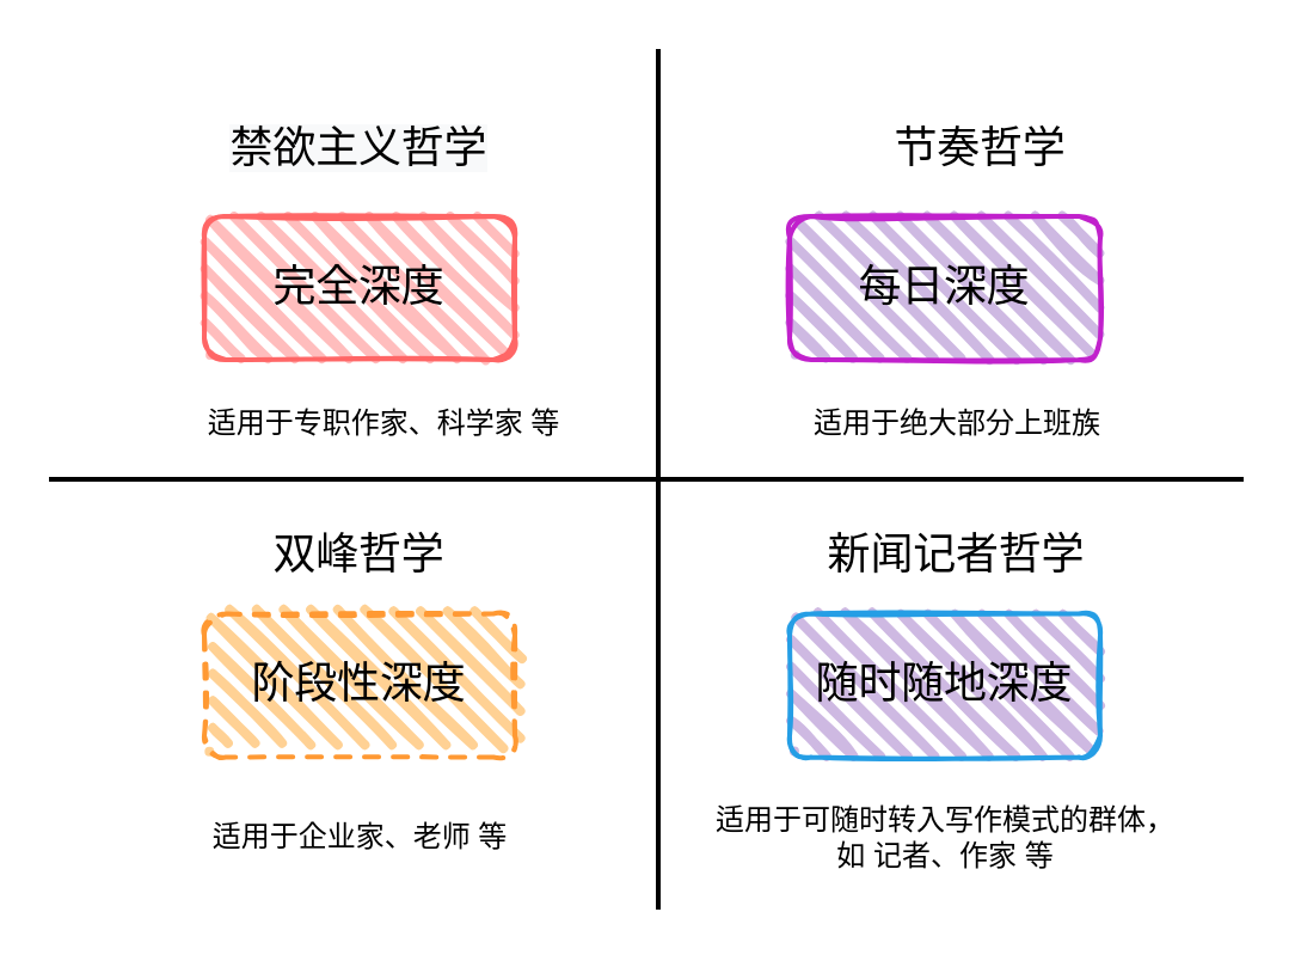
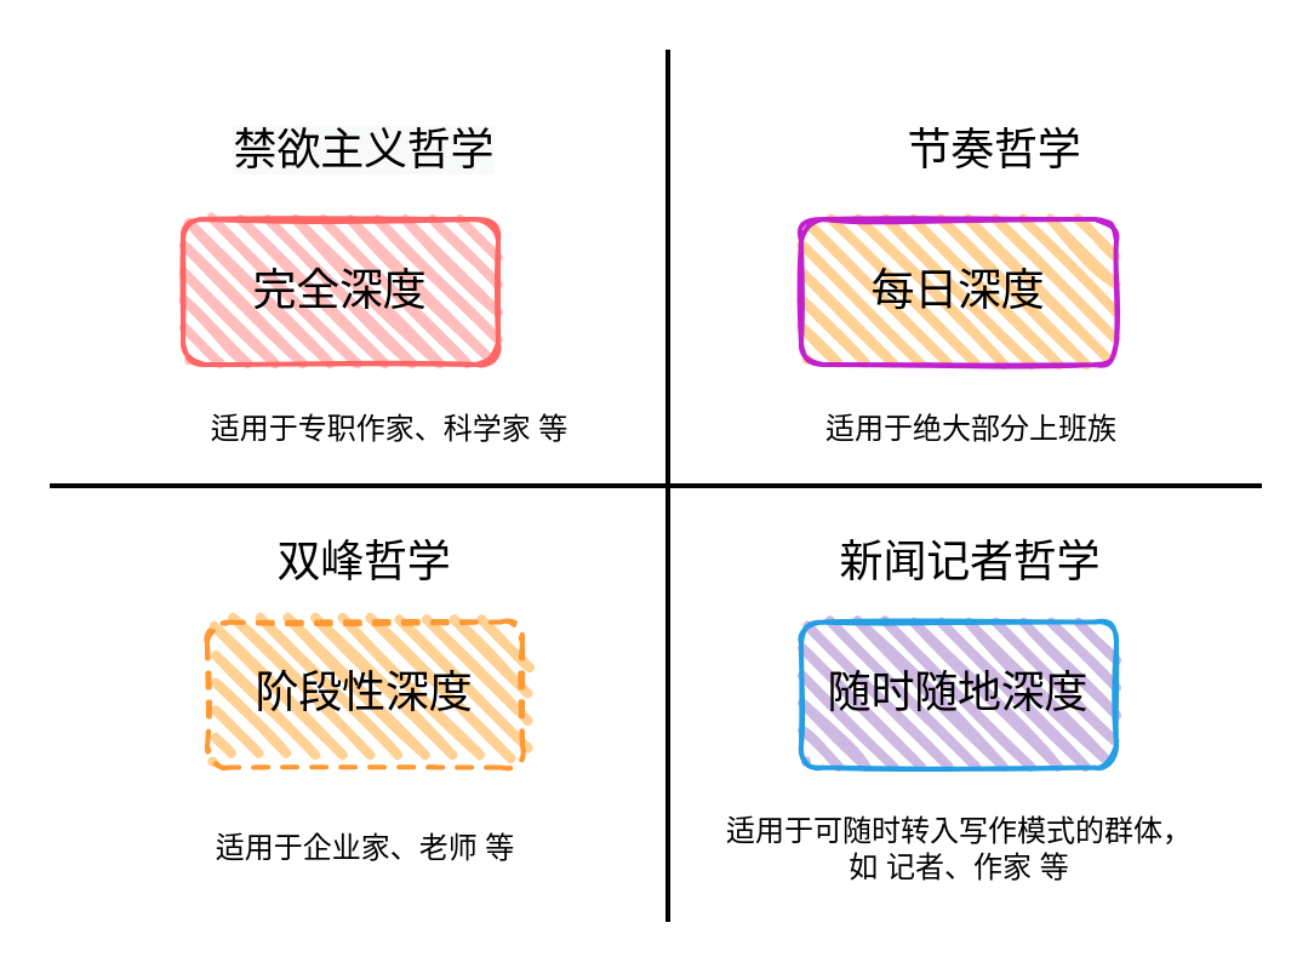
- <mxCell id="4" value="&lt;div&gt;&lt;span style=&quot;font-size: 18px ; letter-spacing: -0.1px ; font-family: &amp;quot;avenir next&amp;quot; , &amp;quot;pingfangsc&amp;quot; , &amp;quot;unito sans&amp;quot; , &amp;quot;microsoft yahei&amp;quot;&quot;&gt;&lt;font&gt;完全深度&lt;/font&gt;&lt;/span&gt;&lt;br&gt;&lt;/div&gt;" style="rounded=1;whiteSpace=wrap;html=1;strokeWidth=2;fillWeight=4;hachureGap=8;hachureAngle=45;sketch=1;fillStyle=auto;strokeColor=#FF6666;fillColor=#FFBDBD;" parent="1" vertex="1"><mxGeometry x="85" y="90" width="130" height="60" as="geometry" /></mxCell>
+ <mxCell id="4" value="&lt;div&gt;&lt;span style=&quot;font-size: 18px ; letter-spacing: -0.1px ; font-family: &amp;quot;avenir next&amp;quot; , &amp;quot;pingfangsc&amp;quot; , &amp;quot;unito sans&amp;quot; , &amp;quot;microsoft yahei&amp;quot;&quot;&gt;&lt;font&gt;完全深度&lt;/font&gt;&lt;/span&gt;&lt;br&gt;&lt;/div&gt;" style="rounded=1;whiteSpace=wrap;html=1;strokeWidth=2;fillWeight=4;hachureGap=8;hachureAngle=45;sketch=1;fillStyle=auto;strokeColor=#FF6666;fillColor=#FFBDBD;" parent="1" vertex="1"><mxGeometry x="75" y="90" width="130" height="60" as="geometry" /></mxCell>
- <mxCell id="6" value="&lt;div&gt;&lt;span style=&quot;font-size: 18px ; letter-spacing: -0.1px ; font-family: &amp;#34;avenir next&amp;#34; , &amp;#34;pingfangsc&amp;#34; , &amp;#34;unito sans&amp;#34; , &amp;#34;microsoft yahei&amp;#34;&quot;&gt;每日深度&lt;/span&gt;&lt;br&gt;&lt;/div&gt;" style="rounded=1;whiteSpace=wrap;html=1;strokeWidth=2;fillWeight=4;hachureGap=8;hachureAngle=45;sketch=1;fillStyle=auto;strokeColor=#C121CC;fillColor=#CEB9E2;" parent="1" vertex="1"><mxGeometry x="330" y="90" width="130" height="60" as="geometry" /></mxCell>
+ <mxCell id="6" value="&lt;div&gt;&lt;span style=&quot;font-size: 18px ; letter-spacing: -0.1px ; font-family: &amp;#34;avenir next&amp;#34; , &amp;#34;pingfangsc&amp;#34; , &amp;#34;unito sans&amp;#34; , &amp;#34;microsoft yahei&amp;#34;&quot;&gt;每日深度&lt;/span&gt;&lt;br&gt;&lt;/div&gt;" style="rounded=1;whiteSpace=wrap;html=1;strokeWidth=2;fillWeight=4;hachureGap=8;hachureAngle=45;sketch=1;fillStyle=auto;strokeColor=#C121CC;fillColor=#ffd194;" parent="1" vertex="1"><mxGeometry x="330" y="90" width="130" height="60" as="geometry" /></mxCell>
